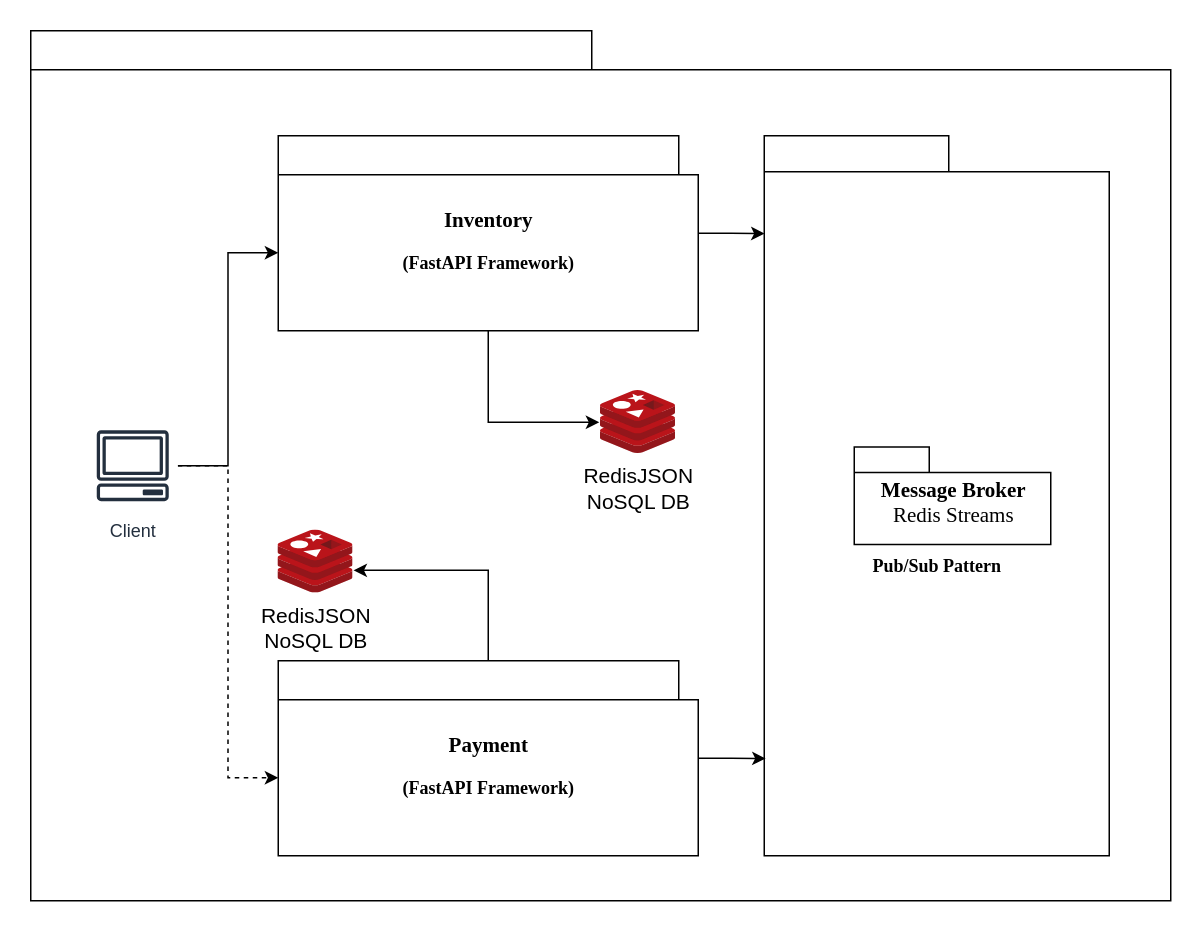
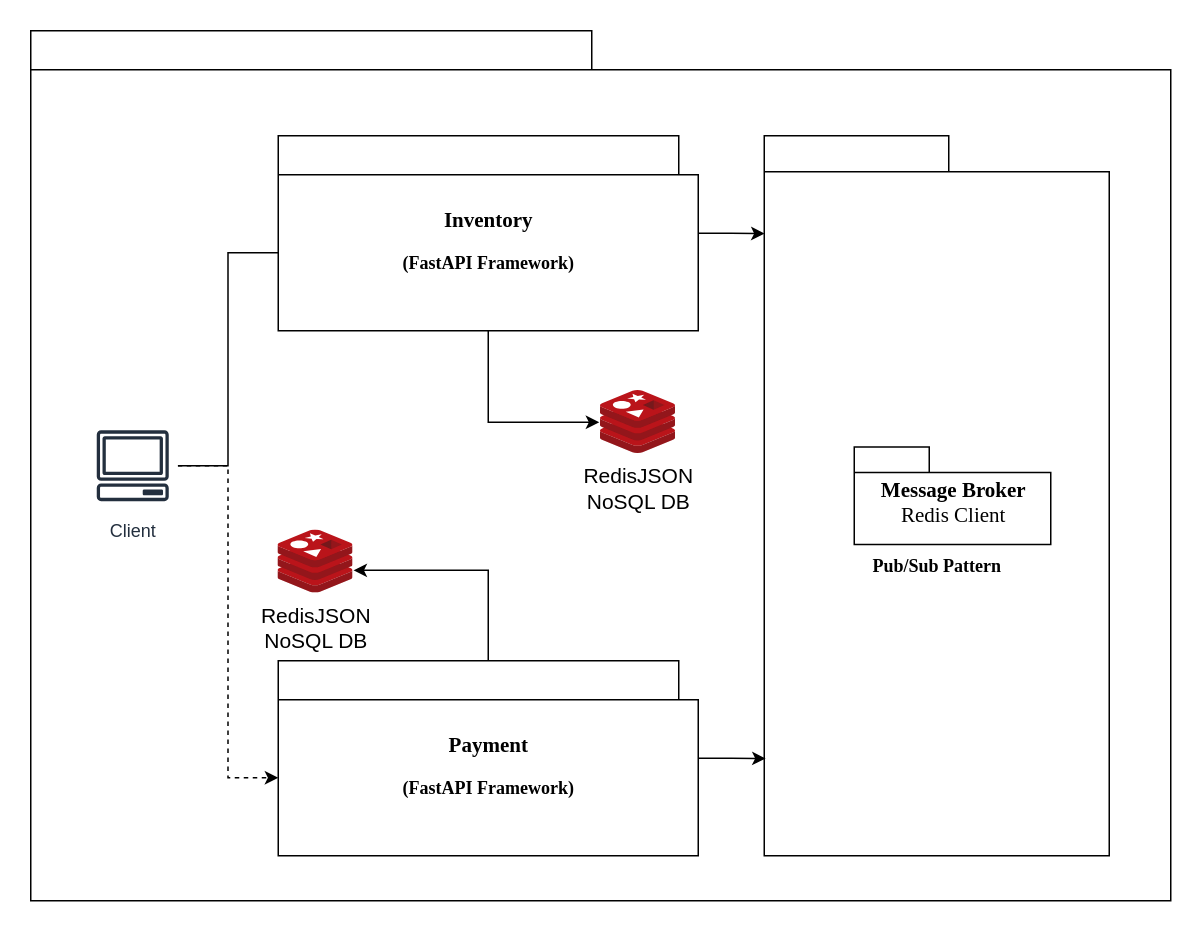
- <mxCell id="17" style="edgeStyle=orthogonalEdgeStyle;rounded=0;orthogonalLoop=1;jettySize=auto;html=1;entryX=0;entryY=0;entryDx=0;entryDy=78;entryPerimeter=0;fontFamily=Helvetica;fontSize=12;" edge="1" parent="1" source="19" target="4"><mxGeometry relative="1" as="geometry" /></mxCell>
+ <mxCell id="17" style="edgeStyle=orthogonalEdgeStyle;rounded=0;orthogonalLoop=1;jettySize=auto;html=1;entryX=0;entryY=0;entryDx=0;entryDy=78;entryPerimeter=0;fontFamily=Helvetica;fontSize=12;endArrow=none;" edge="1" parent="1" source="19" target="4"><mxGeometry relative="1" as="geometry" /></mxCell>
- <mxCell id="8" value="&lt;font style=&quot;font-size: 14px;&quot;&gt;Message Broker&lt;br&gt;&lt;span style=&quot;font-weight: normal;&quot;&gt;Redis Streams&lt;/span&gt;&lt;/font&gt;" style="shape=folder;fontStyle=1;spacingTop=10;tabWidth=50;tabHeight=17;tabPosition=left;html=1;rounded=0;shadow=0;comic=0;labelBackgroundColor=none;strokeWidth=1;fontFamily=Verdana;fontSize=10;align=center;" vertex="1" parent="6"><mxGeometry x="60" y="207.5" width="131" height="65.0" as="geometry" /></mxCell>
+ <mxCell id="8" value="&lt;font style=&quot;font-size: 14px;&quot;&gt;Message Broker&lt;br&gt;&lt;span style=&quot;font-weight: normal;&quot;&gt;Redis Client&lt;/span&gt;&lt;/font&gt;" style="shape=folder;fontStyle=1;spacingTop=10;tabWidth=50;tabHeight=17;tabPosition=left;html=1;rounded=0;shadow=0;comic=0;labelBackgroundColor=none;strokeWidth=1;fontFamily=Verdana;fontSize=10;align=center;" vertex="1" parent="6"><mxGeometry x="60" y="207.5" width="131" height="65.0" as="geometry" /></mxCell>
